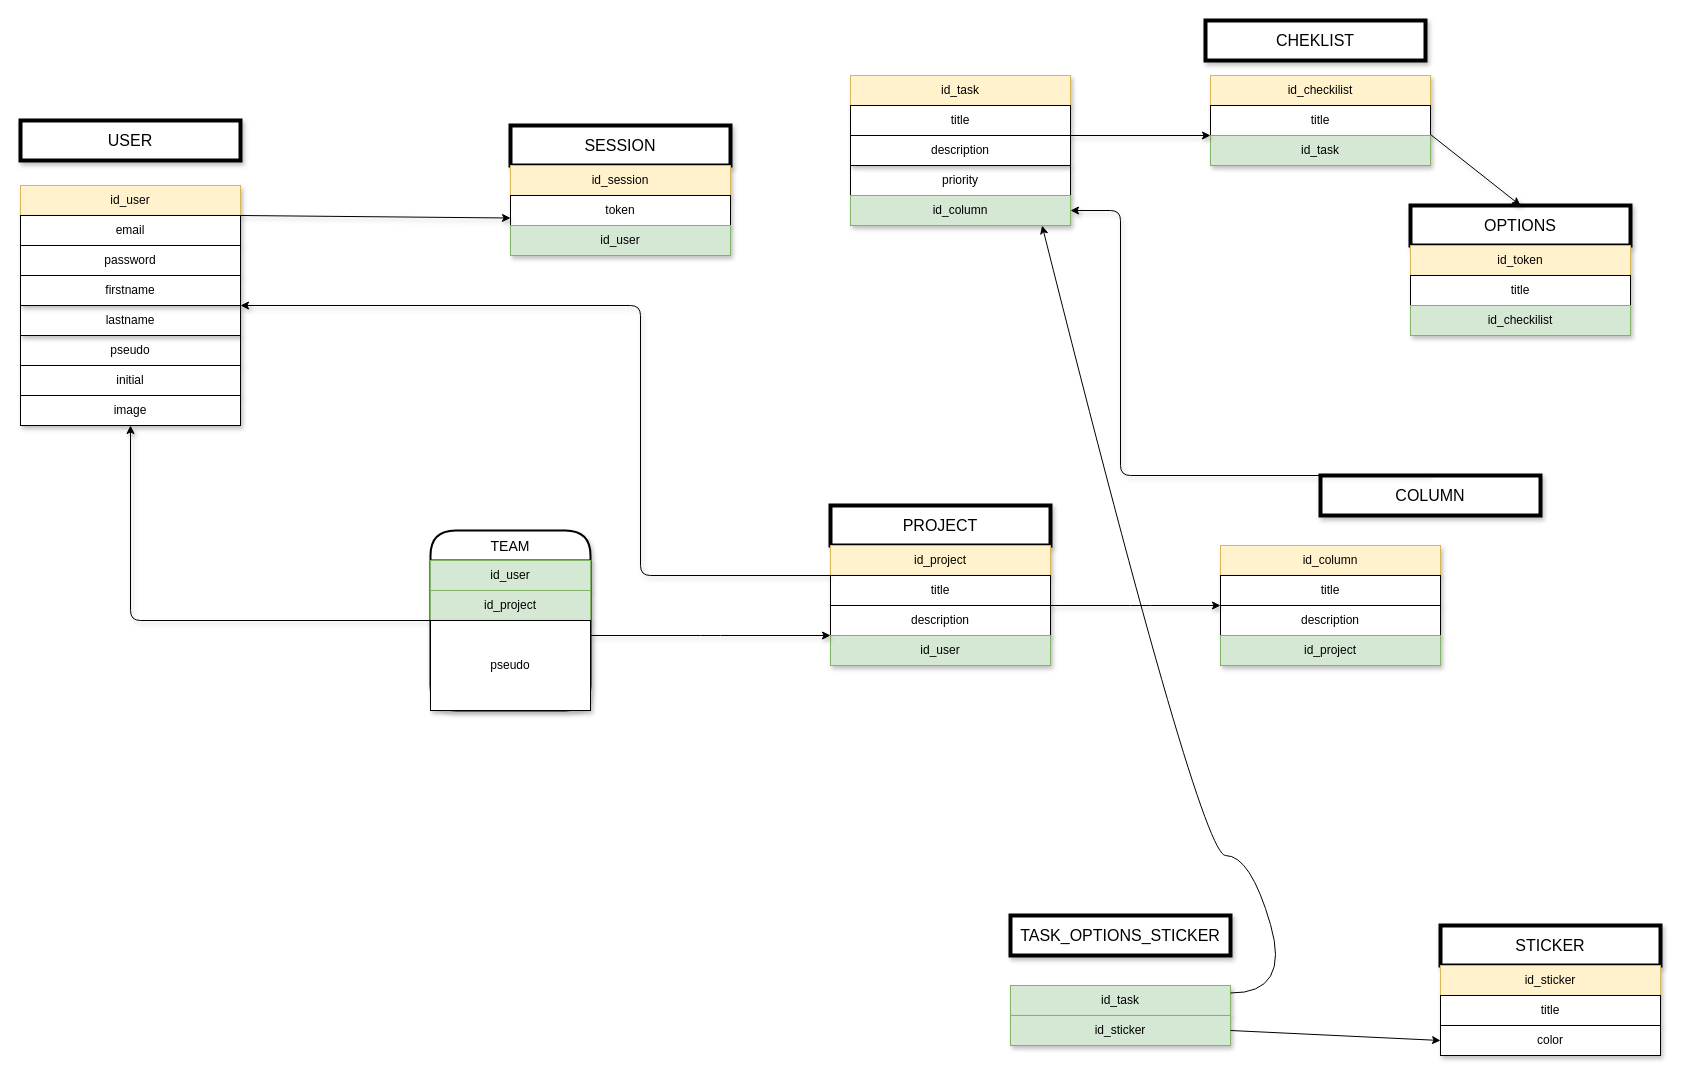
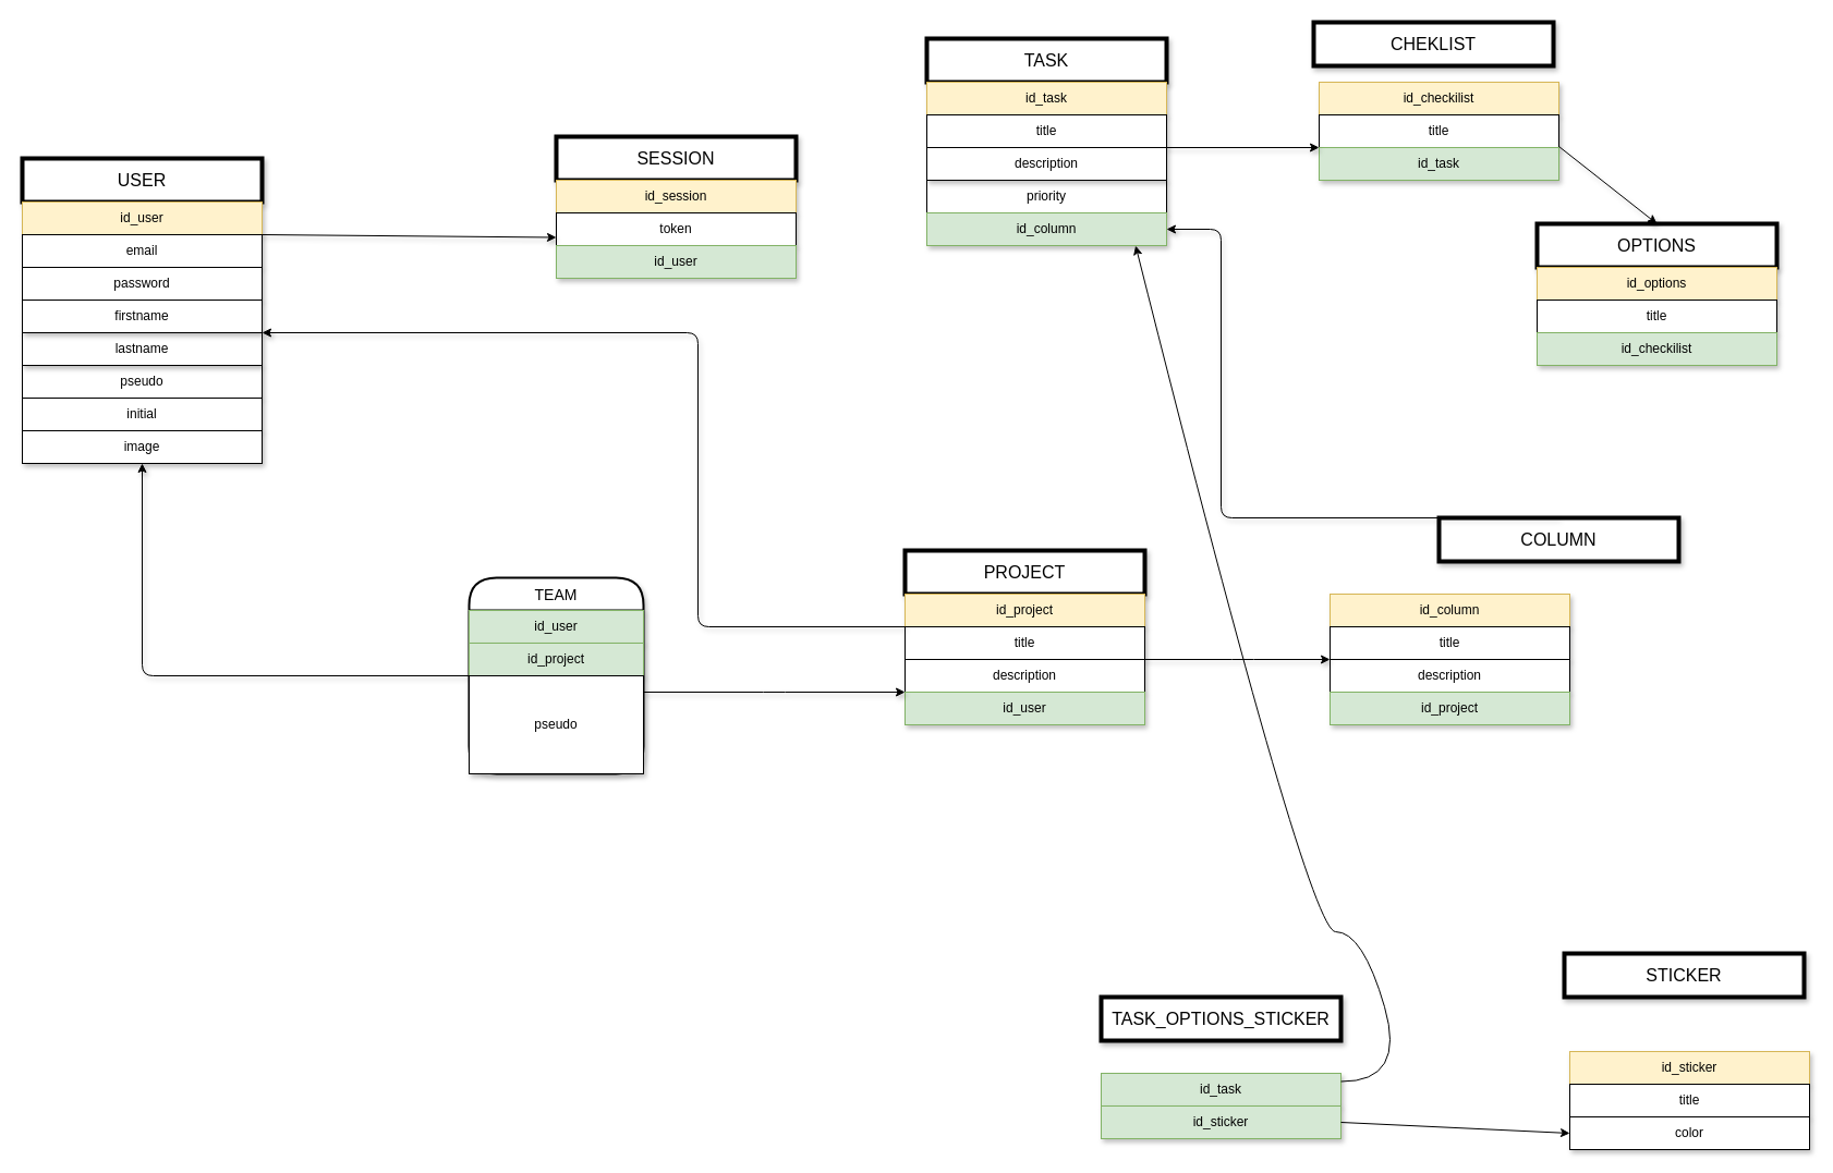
+ <mxCell id="30" value="&lt;span style=&quot;font-size: 16px&quot;&gt;TASK&lt;/span&gt;" style="whiteSpace=wrap;html=1;rounded=0;shadow=1;sketch=0;glass=0;strokeWidth=4;" parent="1" vertex="1"><mxGeometry x="850" y="35" width="220" height="40" as="geometry" /></mxCell>
- <mxCell id="7" value="&lt;font style=&quot;font-size: 16px&quot;&gt;USER&lt;/font&gt;" style="whiteSpace=wrap;html=1;rounded=0;shadow=1;sketch=0;glass=0;strokeWidth=4;" parent="1" vertex="1"><mxGeometry x="20" y="120" width="220" height="40" as="geometry" /></mxCell>
+ <mxCell id="7" value="&lt;font style=&quot;font-size: 16px&quot;&gt;USER&lt;/font&gt;" style="whiteSpace=wrap;html=1;rounded=0;shadow=1;sketch=0;glass=0;strokeWidth=4;" parent="1" vertex="1"><mxGeometry x="20" y="145" width="220" height="40" as="geometry" /></mxCell>
- <mxCell id="40" value="id_token" style="rounded=0;whiteSpace=wrap;html=1;shadow=1;glass=0;sketch=0;strokeWidth=1;fillColor=#fff2cc;strokeColor=#d6b656;" parent="1" vertex="1"><mxGeometry x="1410" y="245" width="220" height="30" as="geometry" /></mxCell>
+ <mxCell id="40" value="id_options" style="rounded=0;whiteSpace=wrap;html=1;shadow=1;glass=0;sketch=0;strokeWidth=1;fillColor=#fff2cc;strokeColor=#d6b656;" parent="1" vertex="1"><mxGeometry x="1410" y="245" width="220" height="30" as="geometry" /></mxCell>
- <mxCell id="43" value="&lt;span style=&quot;font-size: 16px&quot;&gt;STICKER&lt;/span&gt;" style="whiteSpace=wrap;html=1;rounded=0;shadow=1;sketch=0;glass=0;strokeWidth=4;" parent="1" vertex="1"><mxGeometry x="1440" y="925" width="220" height="40" as="geometry" /></mxCell>
+ <mxCell id="43" value="&lt;span style=&quot;font-size: 16px&quot;&gt;STICKER&lt;/span&gt;" style="whiteSpace=wrap;html=1;rounded=0;shadow=1;sketch=0;glass=0;strokeWidth=4;" parent="1" vertex="1"><mxGeometry x="1435" y="875" width="220" height="40" as="geometry" /></mxCell>
